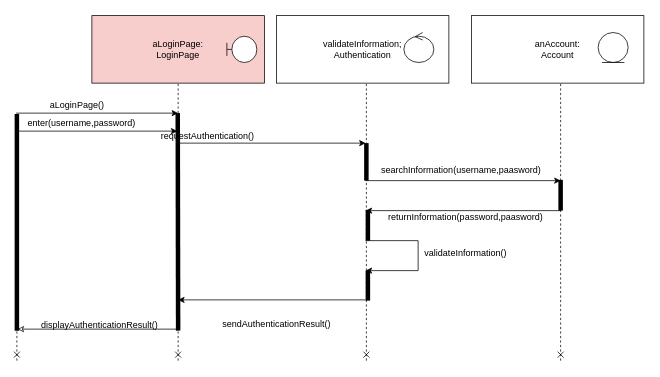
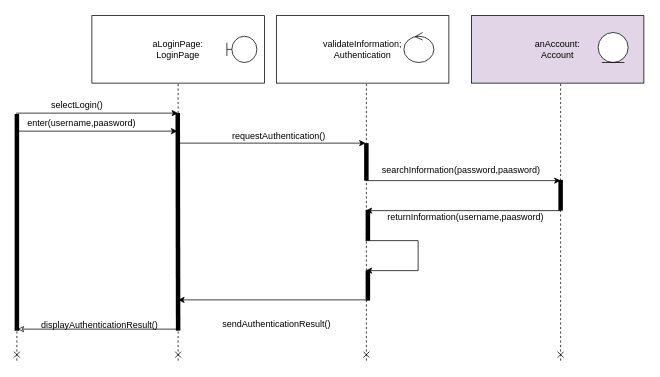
- <mxCell id="2" value="aLoginPage:&lt;div&gt;LoginPage&lt;/div&gt;" style="html=1;whiteSpace=wrap;fillColor=#f8cecc;" parent="1" vertex="1"><mxGeometry x="122" y="20" width="230" height="90" as="geometry" /></mxCell>
+ <mxCell id="2" value="aLoginPage:&lt;div&gt;LoginPage&lt;/div&gt;" style="html=1;whiteSpace=wrap;" parent="1" vertex="1"><mxGeometry x="122" y="20" width="230" height="90" as="geometry" /></mxCell>
- <mxCell id="23" value="anAccount:&lt;div&gt;Account&lt;/div&gt;" style="html=1;whiteSpace=wrap;" parent="1" vertex="1"><mxGeometry x="628" y="20" width="230" height="90" as="geometry" /></mxCell>
+ <mxCell id="23" value="anAccount:&lt;div&gt;Account&lt;/div&gt;" style="html=1;whiteSpace=wrap;fillColor=#e1d5e7;" parent="1" vertex="1"><mxGeometry x="628" y="20" width="230" height="90" as="geometry" /></mxCell>
- <mxCell id="12" value="aLoginPage()" style="text;html=1;align=center;verticalAlign=middle;resizable=0;points=[];autosize=1;strokeColor=none;fillColor=none;" parent="1" vertex="1"><mxGeometry x="57" y="125" width="90" height="30" as="geometry" /></mxCell>
+ <mxCell id="12" value="selectLogin()" style="text;html=1;align=center;verticalAlign=middle;resizable=0;points=[];autosize=1;strokeColor=none;fillColor=none;" parent="1" vertex="1"><mxGeometry x="57" y="125" width="90" height="30" as="geometry" /></mxCell>
- <mxCell id="14" value="enter(username,password)" style="text;html=1;align=center;verticalAlign=middle;resizable=0;points=[];autosize=1;strokeColor=none;fillColor=none;" parent="1" vertex="1"><mxGeometry x="23" y="149" width="170" height="30" as="geometry" /></mxCell>
+ <mxCell id="14" value="enter(username,paasword)" style="text;html=1;align=center;verticalAlign=middle;resizable=0;points=[];autosize=1;strokeColor=none;fillColor=none;" parent="1" vertex="1"><mxGeometry x="23" y="149" width="170" height="30" as="geometry" /></mxCell>
- <mxCell id="17" value="requestAuthentication()" style="text;html=1;align=center;verticalAlign=middle;resizable=0;points=[];autosize=1;strokeColor=none;fillColor=none;" parent="1" vertex="1"><mxGeometry x="201" y="166" width="150" height="30" as="geometry" /></mxCell>
+ <mxCell id="17" value="requestAuthentication()" style="text;html=1;align=center;verticalAlign=middle;resizable=0;points=[];autosize=1;strokeColor=none;fillColor=none;" parent="1" vertex="1"><mxGeometry x="296" y="166" width="150" height="30" as="geometry" /></mxCell>
- <mxCell id="28" value="searchInformation(username,paasword)" style="text;html=1;align=center;verticalAlign=middle;resizable=0;points=[];autosize=1;strokeColor=none;fillColor=none;" parent="1" vertex="1"><mxGeometry x="494" y="211" width="240" height="30" as="geometry" /></mxCell>
+ <mxCell id="28" value="searchInformation(password,paasword)" style="text;html=1;align=center;verticalAlign=middle;resizable=0;points=[];autosize=1;strokeColor=none;fillColor=none;" parent="1" vertex="1"><mxGeometry x="494" y="211" width="240" height="30" as="geometry" /></mxCell>
- <mxCell id="31" value="returnInformation(password,paasword)" style="text;html=1;align=center;verticalAlign=middle;resizable=0;points=[];autosize=1;strokeColor=none;fillColor=none;" parent="1" vertex="1"><mxGeometry x="505" y="274" width="230" height="30" as="geometry" /></mxCell>
+ <mxCell id="31" value="returnInformation(username,paasword)" style="text;html=1;align=center;verticalAlign=middle;resizable=0;points=[];autosize=1;strokeColor=none;fillColor=none;" parent="1" vertex="1"><mxGeometry x="505" y="274" width="230" height="30" as="geometry" /></mxCell>
- <mxCell id="32" value="validateInformation()" style="text;html=1;align=center;verticalAlign=middle;resizable=0;points=[];autosize=1;strokeColor=none;fillColor=none;" parent="1" vertex="1"><mxGeometry x="555" y="322" width="130" height="30" as="geometry" /></mxCell>
